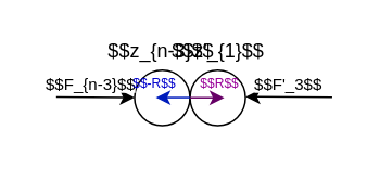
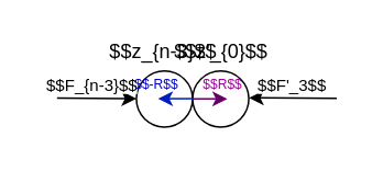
- <mxCell id="2" value="$$z'_{1}$$" style="text;html=1;align=center;verticalAlign=middle;resizable=0;points=[];autosize=1;" parent="1" vertex="1"><mxGeometry x="99" y="20.57" width="68" height="20" as="geometry" /></mxCell>
+ <mxCell id="2" value="$$z'_{0}$$" style="text;html=1;align=center;verticalAlign=middle;resizable=0;points=[];autosize=1;" parent="1" vertex="1"><mxGeometry x="99" y="20.57" width="68" height="20" as="geometry" /></mxCell>
